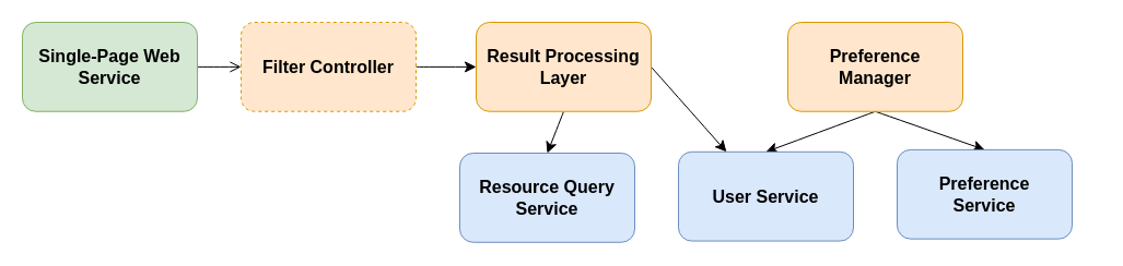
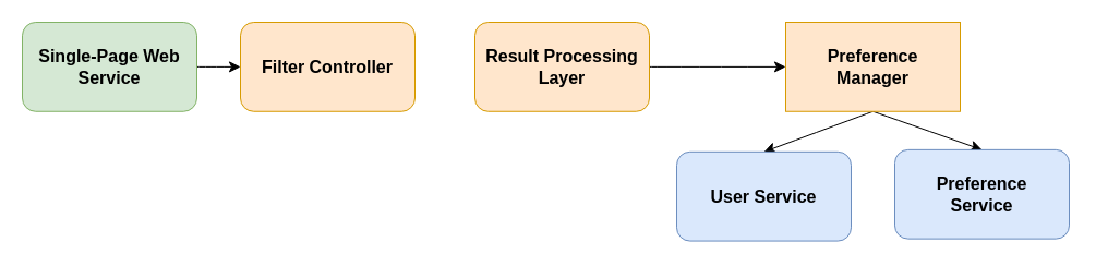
- <mxCell id="3" style="edgeStyle=none;curved=1;rounded=0;orthogonalLoop=1;jettySize=auto;html=1;exitX=1;exitY=0.5;exitDx=0;exitDy=0;entryX=0;entryY=0.5;entryDx=0;entryDy=0;fontSize=12;startSize=8;endSize=8;endArrow=open;" edge="1" parent="1" source="4" target="6"><mxGeometry relative="1" as="geometry" /></mxCell>
+ <mxCell id="3" style="edgeStyle=none;curved=1;rounded=0;orthogonalLoop=1;jettySize=auto;html=1;exitX=1;exitY=0.5;exitDx=0;exitDy=0;entryX=0;entryY=0.5;entryDx=0;entryDy=0;fontSize=12;startSize=8;endSize=8;" edge="1" parent="1" source="4" target="6"><mxGeometry relative="1" as="geometry" /></mxCell>
- <mxCell id="6" value="&lt;b&gt;Filter Controller&lt;br&gt;&lt;/b&gt;" style="rounded=1;whiteSpace=wrap;html=1;fontSize=16;strokeColor=#d79b00;fillColor=#ffe6cc;dashed=1;" vertex="1" parent="1"><mxGeometry x="220" y="20" width="160" height="81.75" as="geometry" /></mxCell>
+ <mxCell id="6" value="&lt;b&gt;Filter Controller&lt;br&gt;&lt;/b&gt;" style="rounded=1;whiteSpace=wrap;html=1;fontSize=16;strokeColor=#d79b00;fillColor=#ffe6cc;" vertex="1" parent="1"><mxGeometry x="220" y="20" width="160" height="81.75" as="geometry" /></mxCell>
- <mxCell id="5" style="edgeStyle=none;curved=1;rounded=0;orthogonalLoop=1;jettySize=auto;html=1;exitX=1;exitY=0.5;exitDx=0;exitDy=0;entryX=0;entryY=0.5;entryDx=0;entryDy=0;fontSize=12;startSize=8;endSize=8;" edge="1" parent="1" source="6" target="9"><mxGeometry relative="1" as="geometry" /></mxCell>
- <mxCell id="12" value="&lt;b&gt;Preference &lt;br&gt;Manager&lt;br&gt;&lt;/b&gt;" style="rounded=1;whiteSpace=wrap;html=1;fontSize=16;strokeColor=#d79b00;fillColor=#ffe6cc;" vertex="1" parent="1"><mxGeometry x="720" y="20" width="160" height="81.75" as="geometry" /></mxCell>
+ <mxCell id="12" value="&lt;b&gt;Preference &lt;br&gt;Manager&lt;br&gt;&lt;/b&gt;" style="whiteSpace=wrap;html=1;fontSize=16;strokeColor=#d79b00;fillColor=#ffe6cc;rounded=0;" vertex="1" parent="1"><mxGeometry x="720" y="20" width="160" height="81.75" as="geometry" /></mxCell>
- <mxCell id="8" style="edgeStyle=none;curved=1;rounded=0;orthogonalLoop=1;jettySize=auto;html=1;exitX=1;exitY=0.5;exitDx=0;exitDy=0;fontSize=12;startSize=8;endSize=8;" edge="1" parent="1" source="9" target="17"><mxGeometry relative="1" as="geometry" /></mxCell>
+ <mxCell id="8" style="edgeStyle=none;curved=1;rounded=0;orthogonalLoop=1;jettySize=auto;html=1;exitX=1;exitY=0.5;exitDx=0;exitDy=0;entryX=0;entryY=0.5;entryDx=0;entryDy=0;fontSize=12;startSize=8;endSize=8;" edge="1" parent="1" source="9" target="12"><mxGeometry relative="1" as="geometry" /></mxCell>
- <mxCell id="7" style="edgeStyle=none;curved=1;rounded=0;orthogonalLoop=1;jettySize=auto;html=1;exitX=0.5;exitY=1;exitDx=0;exitDy=0;entryX=0.5;entryY=0;entryDx=0;entryDy=0;fontSize=12;startSize=8;endSize=8;" edge="1" parent="1" source="9" target="13"><mxGeometry relative="1" as="geometry" /></mxCell>
- <mxCell id="13" value="&lt;b style=&quot;&quot;&gt;Resource Query&lt;br&gt;Service&lt;/b&gt;" style="rounded=1;whiteSpace=wrap;html=1;fontSize=16;strokeColor=#6c8ebf;fillColor=#dae8fc;" vertex="1" parent="1"><mxGeometry x="420" y="140" width="160" height="81.75" as="geometry" /></mxCell>
